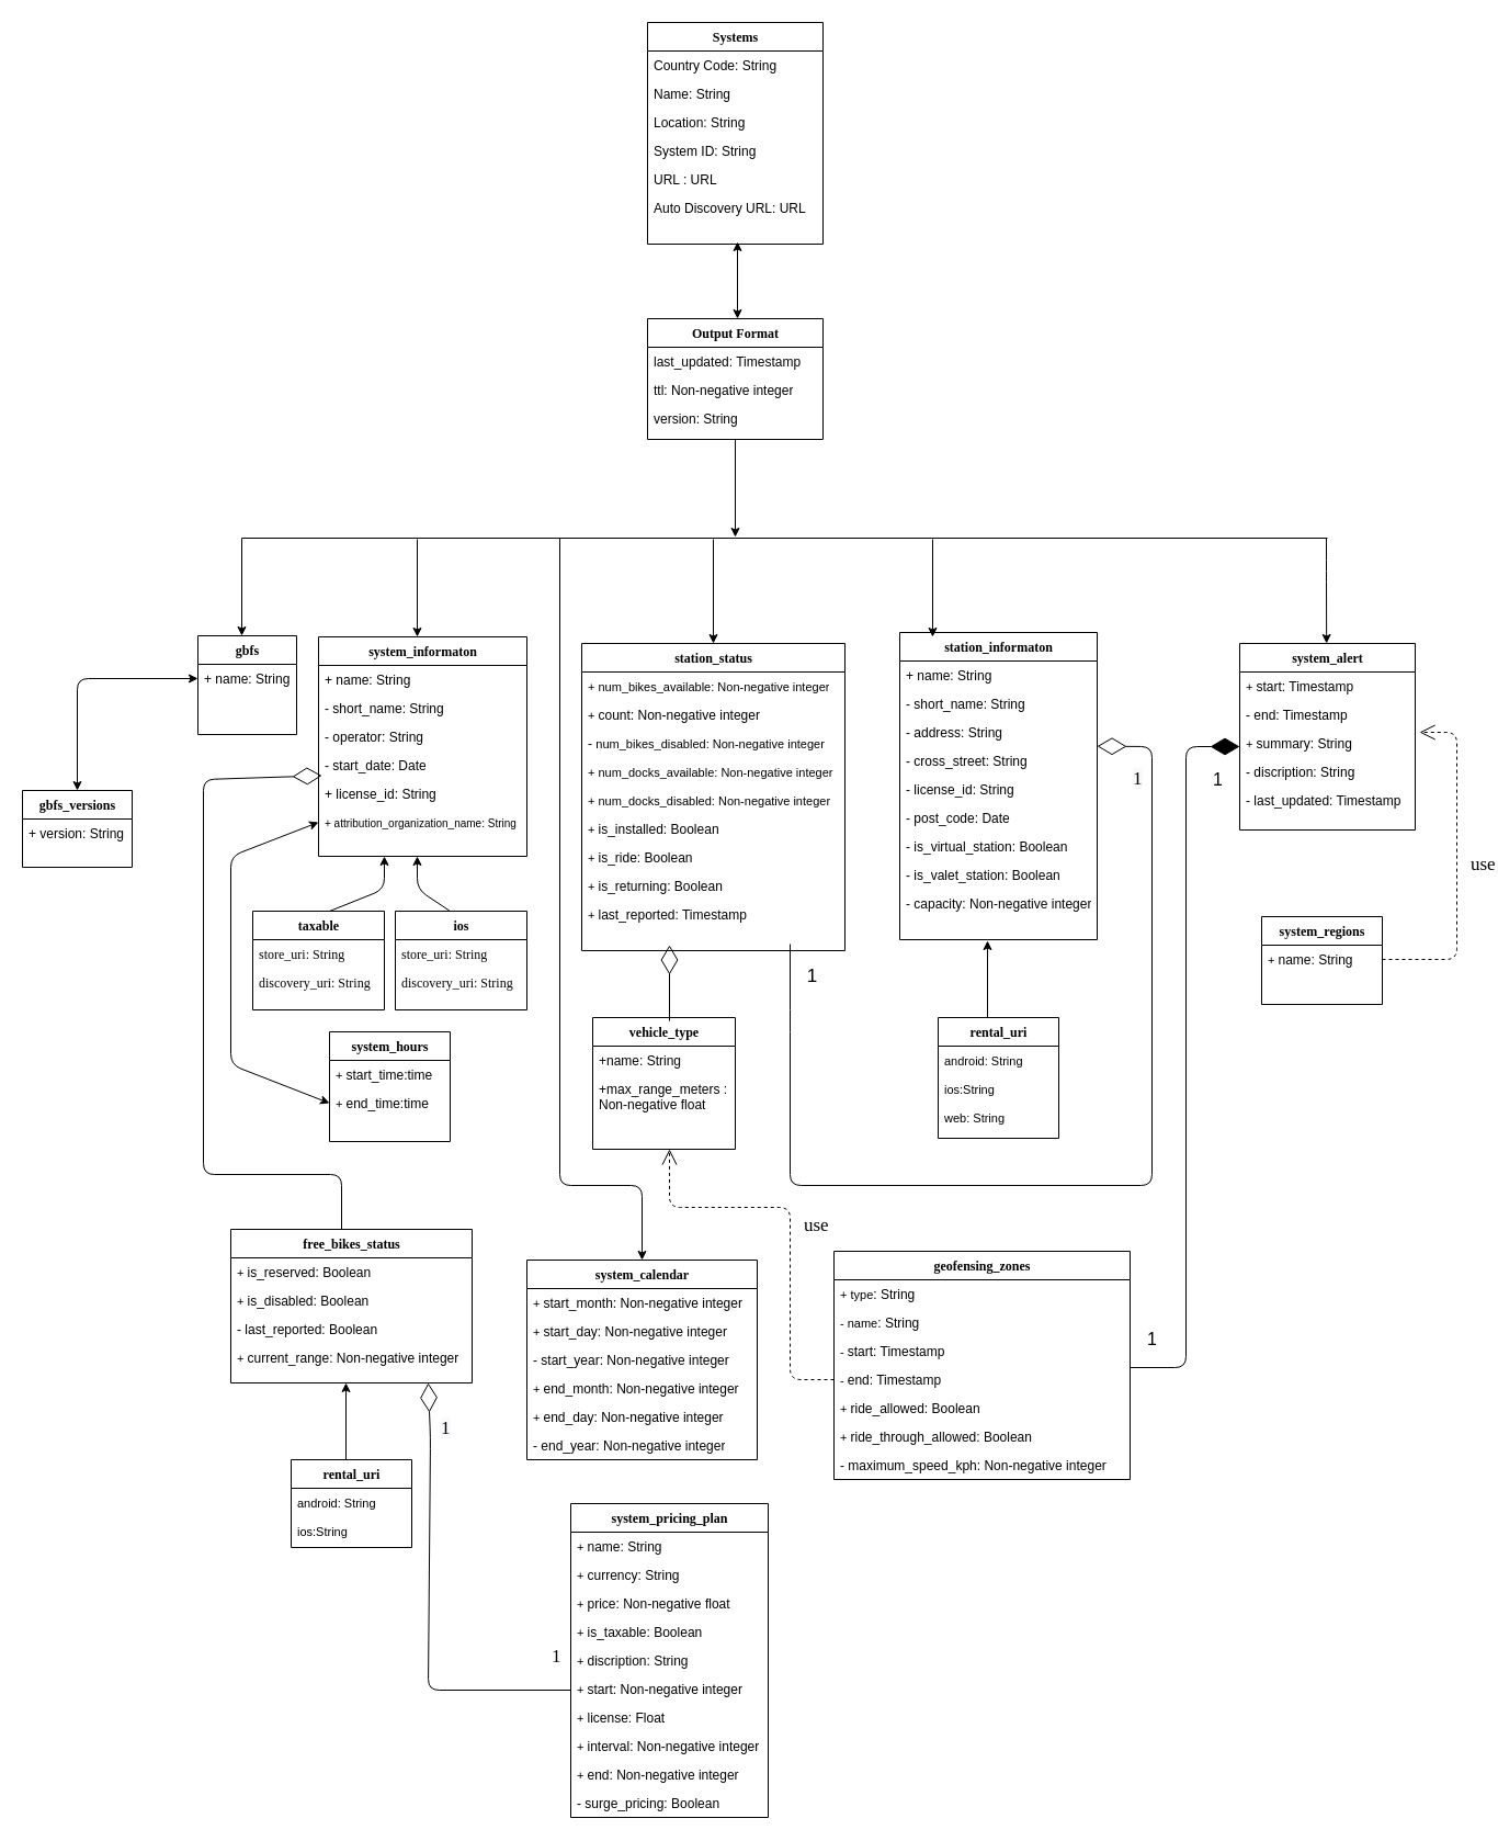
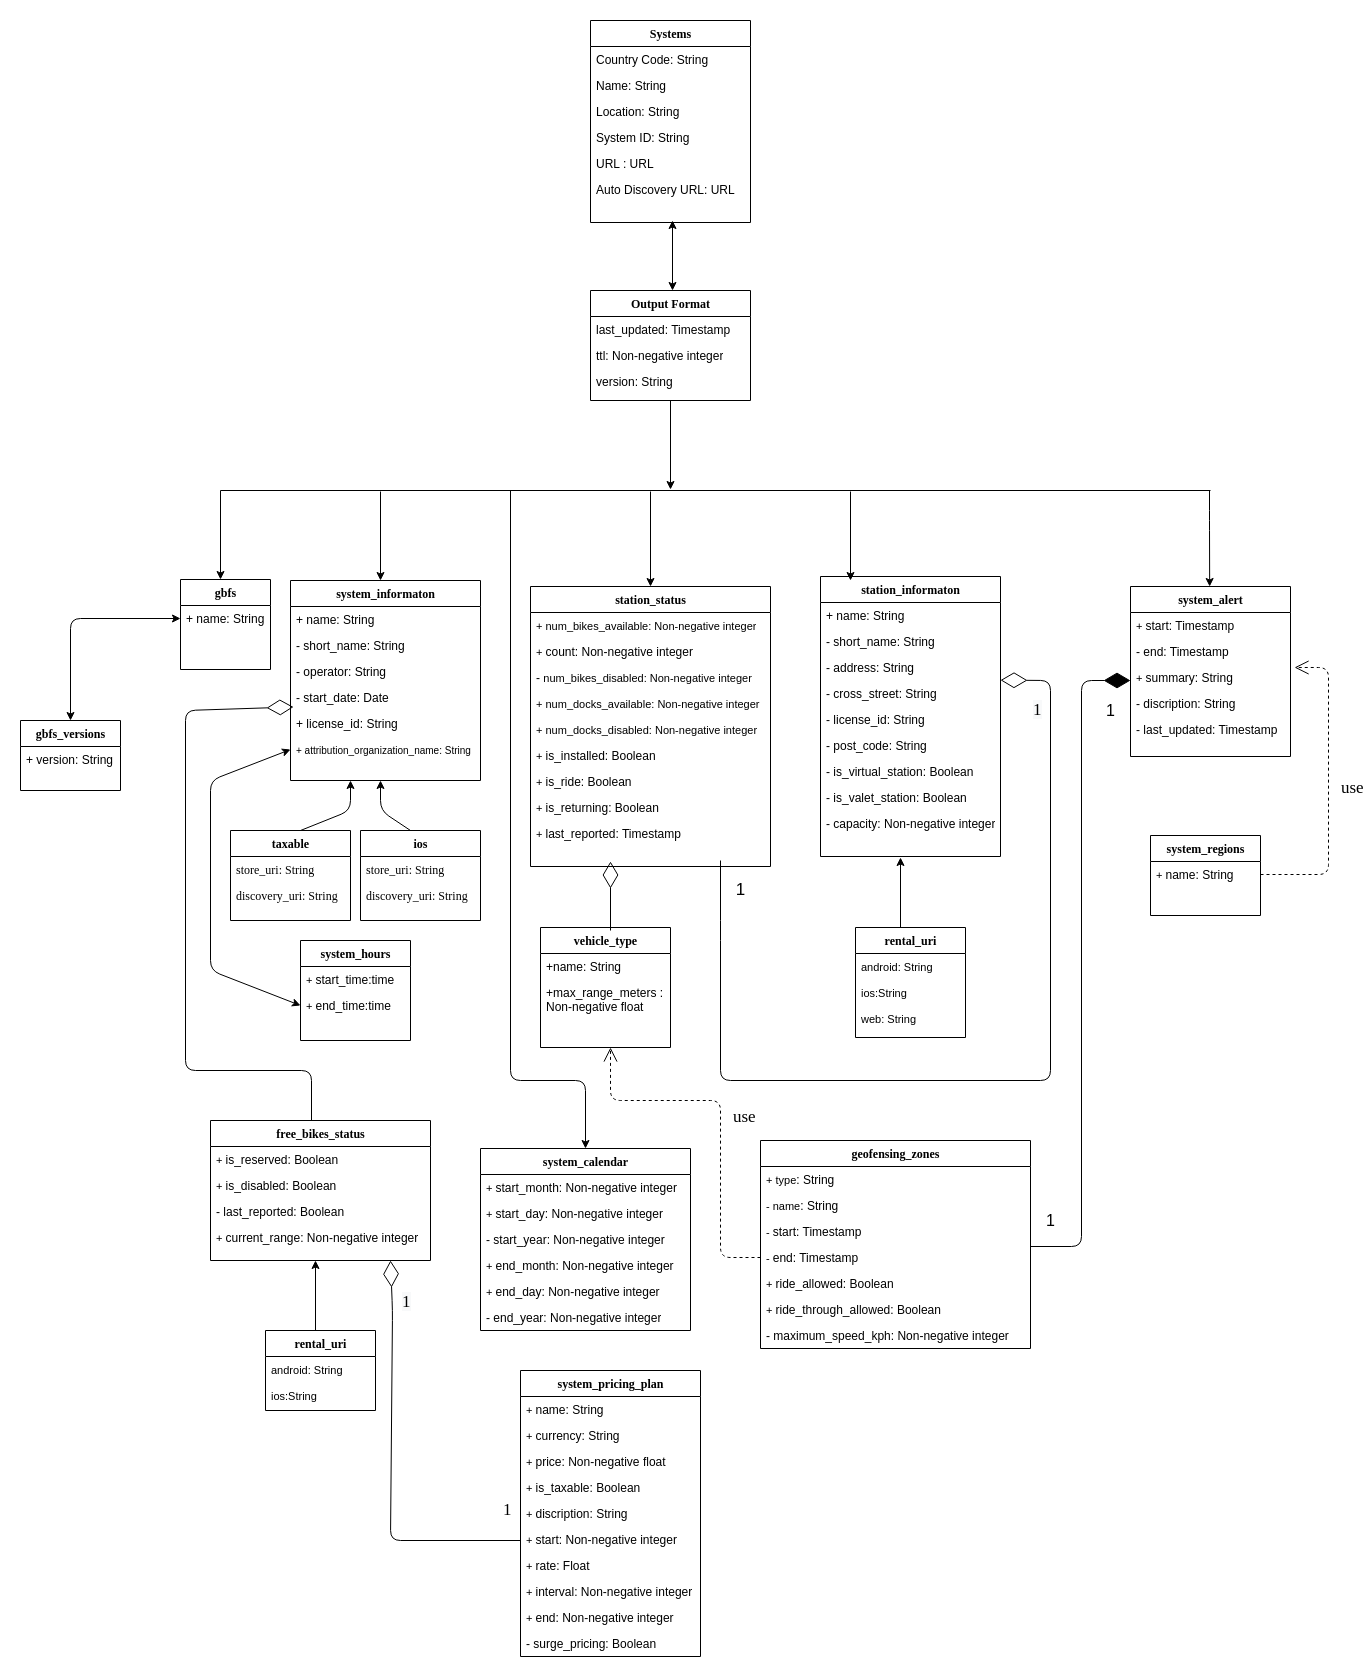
- <mxCell id="30" value="-&amp;nbsp;post_code: Date" style="text;html=1;strokeColor=none;fillColor=none;align=left;verticalAlign=top;spacingLeft=4;spacingRight=4;whiteSpace=wrap;overflow=hidden;rotatable=0;points=[[0,0.5],[1,0.5]];portConstraint=eastwest;" parent="24" vertex="1"><mxGeometry y="156" width="180" height="26" as="geometry" /></mxCell>
+ <mxCell id="30" value="-&amp;nbsp;post_code: String" style="text;html=1;strokeColor=none;fillColor=none;align=left;verticalAlign=top;spacingLeft=4;spacingRight=4;whiteSpace=wrap;overflow=hidden;rotatable=0;points=[[0,0.5],[1,0.5]];portConstraint=eastwest;" parent="24" vertex="1"><mxGeometry y="156" width="180" height="26" as="geometry" /></mxCell>
- <mxCell id="64" value="&lt;span style=&quot;font-size: 11px&quot;&gt;+&amp;nbsp;&lt;/span&gt;license: Float" style="text;html=1;strokeColor=none;fillColor=none;align=left;verticalAlign=top;spacingLeft=4;spacingRight=4;whiteSpace=wrap;overflow=hidden;rotatable=0;points=[[0,0.5],[1,0.5]];portConstraint=eastwest;" parent="57" vertex="1"><mxGeometry y="182" width="180" height="26" as="geometry" /></mxCell>
+ <mxCell id="64" value="&lt;span style=&quot;font-size: 11px&quot;&gt;+&amp;nbsp;&lt;/span&gt;rate: Float" style="text;html=1;strokeColor=none;fillColor=none;align=left;verticalAlign=top;spacingLeft=4;spacingRight=4;whiteSpace=wrap;overflow=hidden;rotatable=0;points=[[0,0.5],[1,0.5]];portConstraint=eastwest;" parent="57" vertex="1"><mxGeometry y="182" width="180" height="26" as="geometry" /></mxCell>
